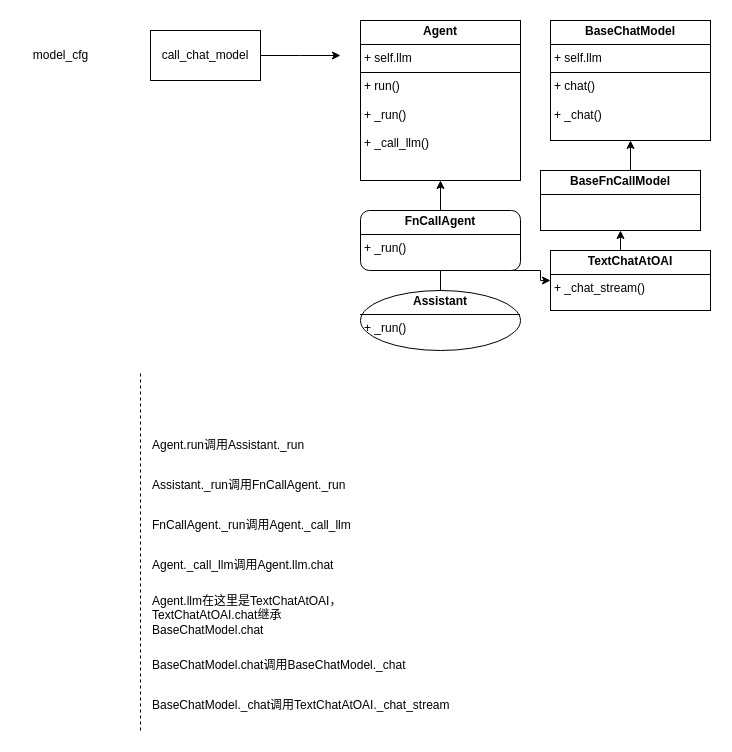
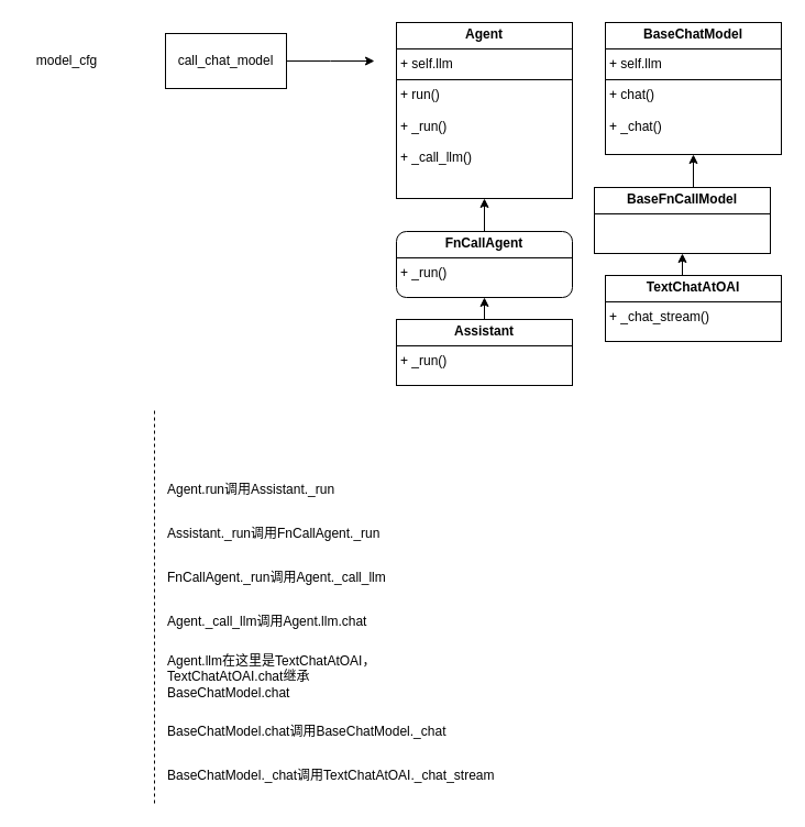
- <mxCell id="6" style="edgeStyle=orthogonalEdgeStyle;rounded=0;orthogonalLoop=1;jettySize=auto;html=1;exitX=0.5;exitY=0;exitDx=0;exitDy=0;" edge="1" parent="1" source="7" target="20"><mxGeometry relative="1" as="geometry" /></mxCell>
+ <mxCell id="6" style="edgeStyle=orthogonalEdgeStyle;rounded=0;orthogonalLoop=1;jettySize=auto;html=1;exitX=0.5;exitY=0;exitDx=0;exitDy=0;entryX=0.5;entryY=1;entryDx=0;entryDy=0;" edge="1" parent="1" source="7" target="9"><mxGeometry relative="1" as="geometry" /></mxCell>
- <mxCell id="7" value="&lt;p style=&quot;margin:0px;margin-top:4px;text-align:center;&quot;&gt;&lt;b&gt;Assistant&lt;/b&gt;&lt;/p&gt;&lt;hr size=&quot;1&quot; style=&quot;border-style:solid;&quot;&gt;&lt;p style=&quot;margin:0px;margin-left:4px;&quot;&gt;+ _run()&lt;/p&gt;" style="ellipse;verticalAlign=top;align=left;overflow=fill;html=1;whiteSpace=wrap;" vertex="1" parent="1"><mxGeometry x="360" y="290" width="160" height="60" as="geometry" /></mxCell>
+ <mxCell id="7" value="&lt;p style=&quot;margin:0px;margin-top:4px;text-align:center;&quot;&gt;&lt;b&gt;Assistant&lt;/b&gt;&lt;/p&gt;&lt;hr size=&quot;1&quot; style=&quot;border-style:solid;&quot;&gt;&lt;p style=&quot;margin:0px;margin-left:4px;&quot;&gt;+ _run()&lt;/p&gt;" style="verticalAlign=top;align=left;overflow=fill;html=1;whiteSpace=wrap;" vertex="1" parent="1"><mxGeometry x="360" y="290" width="160" height="60" as="geometry" /></mxCell>
